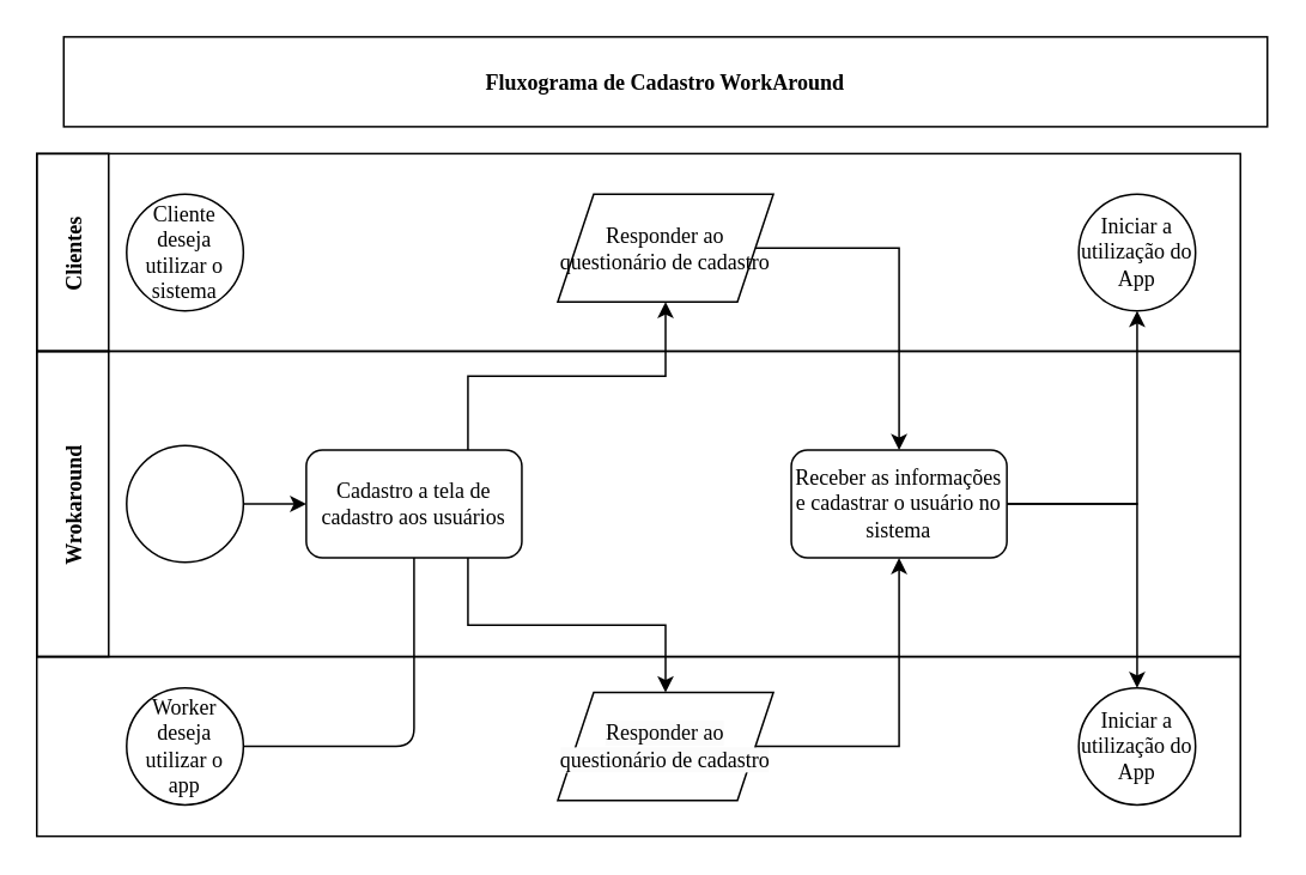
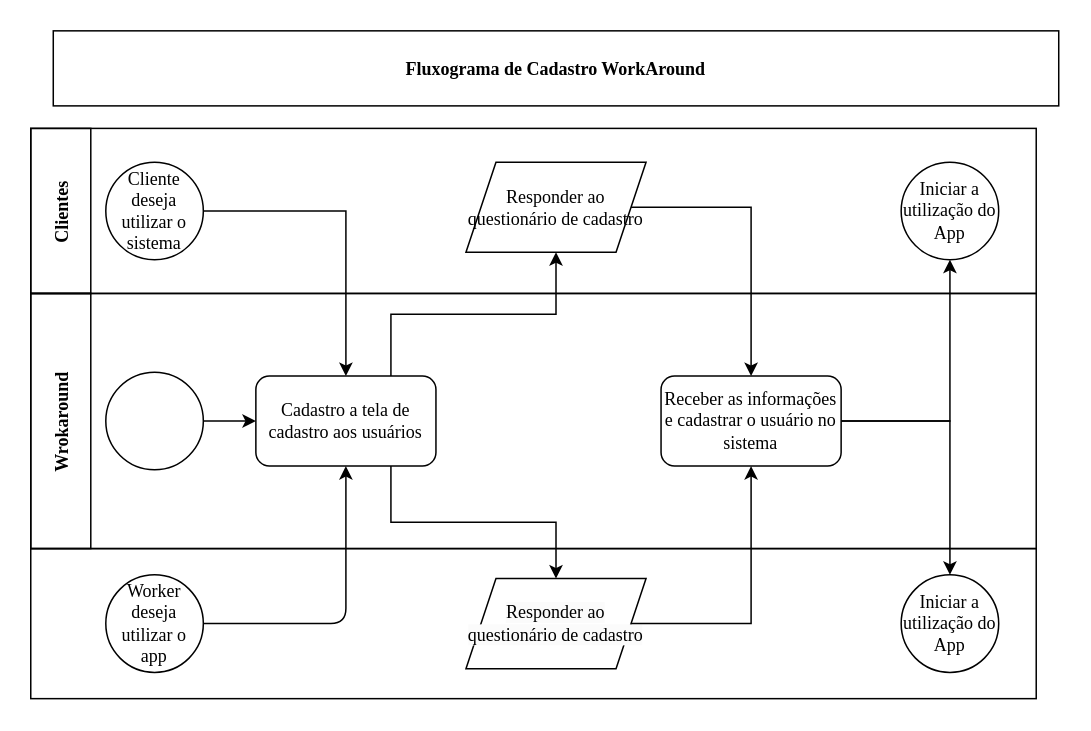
+ <mxCell id="15" style="edgeStyle=orthogonalEdgeStyle;rounded=0;orthogonalLoop=1;jettySize=auto;html=1;exitX=1;exitY=0.5;exitDx=0;exitDy=0;entryX=0.5;entryY=0;entryDx=0;entryDy=0;fontFamily=Comic Sans MS;" parent="1" source="16" target="14" edge="1"><mxGeometry relative="1" as="geometry" /></mxCell>
- <mxCell id="8" style="edgeStyle=orthogonalEdgeStyle;rounded=1;orthogonalLoop=1;jettySize=auto;html=1;entryX=0.5;entryY=1;entryDx=0;entryDy=0;curved=0;fontFamily=Comic Sans MS;endArrow=none;" parent="1" source="9" target="14" edge="1"><mxGeometry relative="1" as="geometry" /></mxCell>
+ <mxCell id="8" style="edgeStyle=orthogonalEdgeStyle;rounded=1;orthogonalLoop=1;jettySize=auto;html=1;entryX=0.5;entryY=1;entryDx=0;entryDy=0;curved=0;fontFamily=Comic Sans MS;" parent="1" source="9" target="14" edge="1"><mxGeometry relative="1" as="geometry" /></mxCell>
